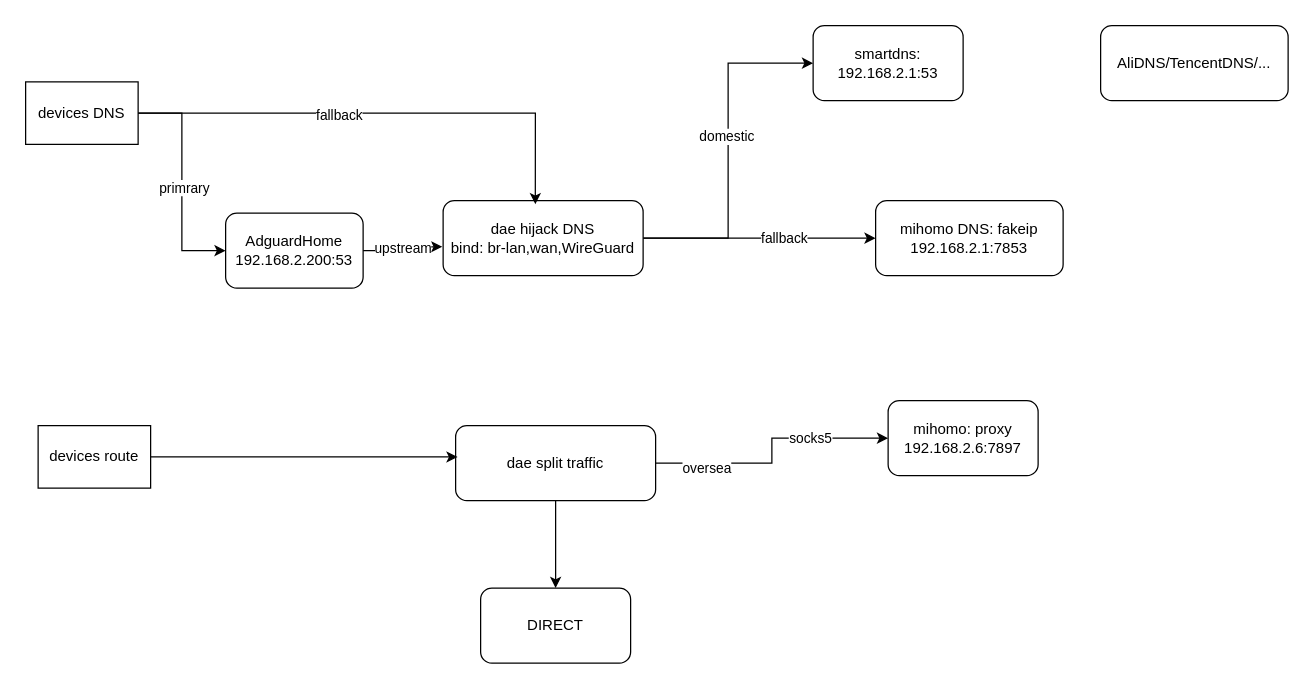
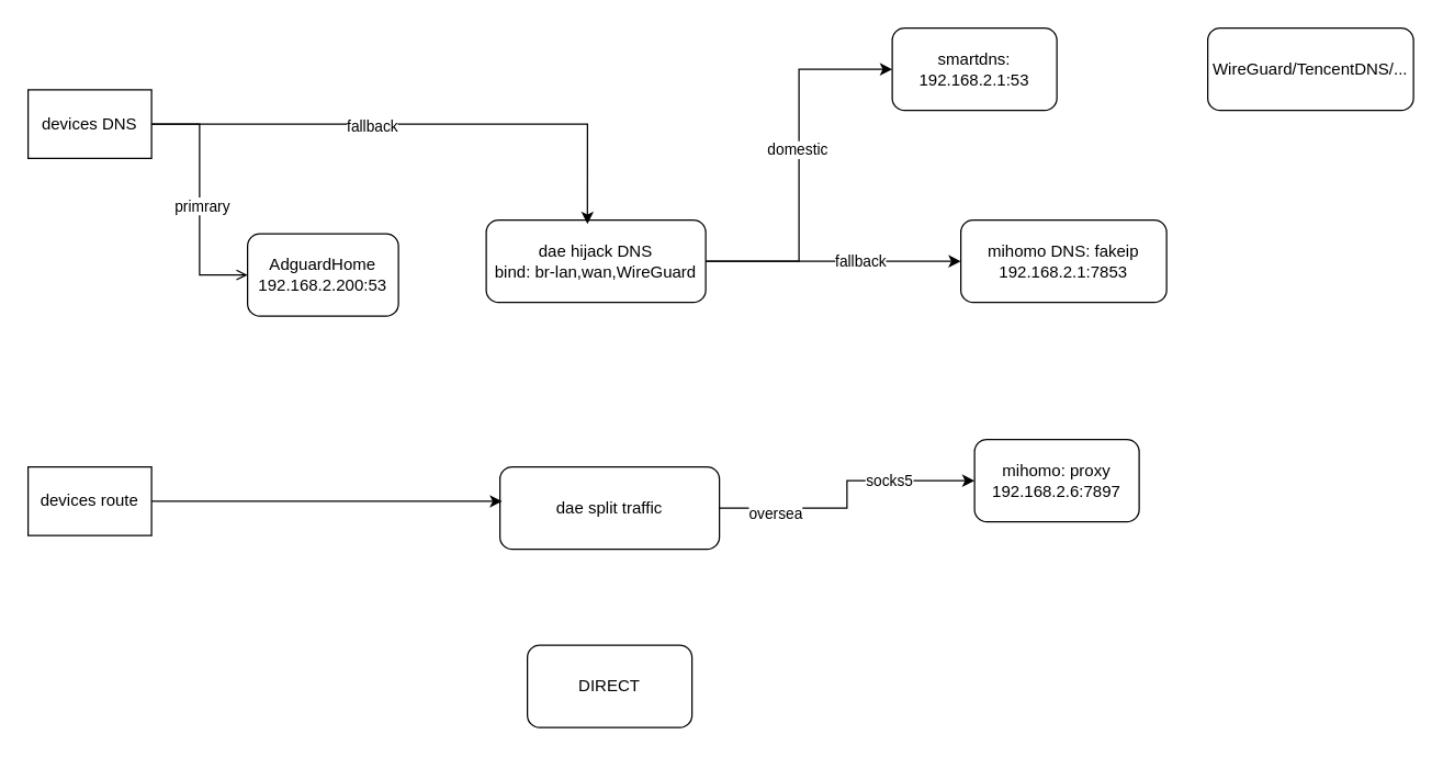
- <mxCell id="3" value="&lt;div&gt;AliDNS/TencentDNS/...&lt;/div&gt;" style="rounded=1;whiteSpace=wrap;html=1;" parent="1" vertex="1"><mxGeometry x="880" y="20" width="150" height="60" as="geometry" /></mxCell>
+ <mxCell id="3" value="&lt;div&gt;WireGuard/TencentDNS/...&lt;/div&gt;" style="rounded=1;whiteSpace=wrap;html=1;" parent="1" vertex="1"><mxGeometry x="880" y="20" width="150" height="60" as="geometry" /></mxCell>
- <mxCell id="5" style="edgeStyle=orthogonalEdgeStyle;rounded=0;orthogonalLoop=1;jettySize=auto;html=1;entryX=0;entryY=0.5;entryDx=0;entryDy=0;" edge="1" parent="1" source="7" target="8"><mxGeometry relative="1" as="geometry" /></mxCell>
+ <mxCell id="5" style="edgeStyle=orthogonalEdgeStyle;rounded=0;orthogonalLoop=1;jettySize=auto;html=1;entryX=0;entryY=0.5;entryDx=0;entryDy=0;endArrow=open;" edge="1" parent="1" source="7" target="8"><mxGeometry relative="1" as="geometry" /></mxCell>
- <mxCell id="14" style="edgeStyle=orthogonalEdgeStyle;rounded=0;orthogonalLoop=1;jettySize=auto;html=1;entryX=-0.004;entryY=0.615;entryDx=0;entryDy=0;entryPerimeter=0;" edge="1" parent="1" source="8" target="13"><mxGeometry relative="1" as="geometry" /></mxCell>
- <mxCell id="15" value="upstream" style="edgeLabel;html=1;align=center;verticalAlign=middle;resizable=0;points=[];" vertex="1" connectable="0" parent="14"><mxGeometry x="0.039" y="-1" relative="1" as="geometry"><mxPoint as="offset" /></mxGeometry></mxCell>
- <mxCell id="18" value="devices route" style="rounded=0;whiteSpace=wrap;html=1;" vertex="1" parent="1"><mxGeometry x="30" y="340" width="90" height="50" as="geometry" /></mxCell>
+ <mxCell id="18" value="devices route" style="rounded=0;whiteSpace=wrap;html=1;" vertex="1" parent="1"><mxGeometry x="20" y="340" width="90" height="50" as="geometry" /></mxCell>
- <mxCell id="22" style="edgeStyle=orthogonalEdgeStyle;rounded=0;orthogonalLoop=1;jettySize=auto;html=1;entryX=0.5;entryY=0;entryDx=0;entryDy=0;" edge="1" parent="1" source="23" target="26"><mxGeometry relative="1" as="geometry" /></mxCell>
